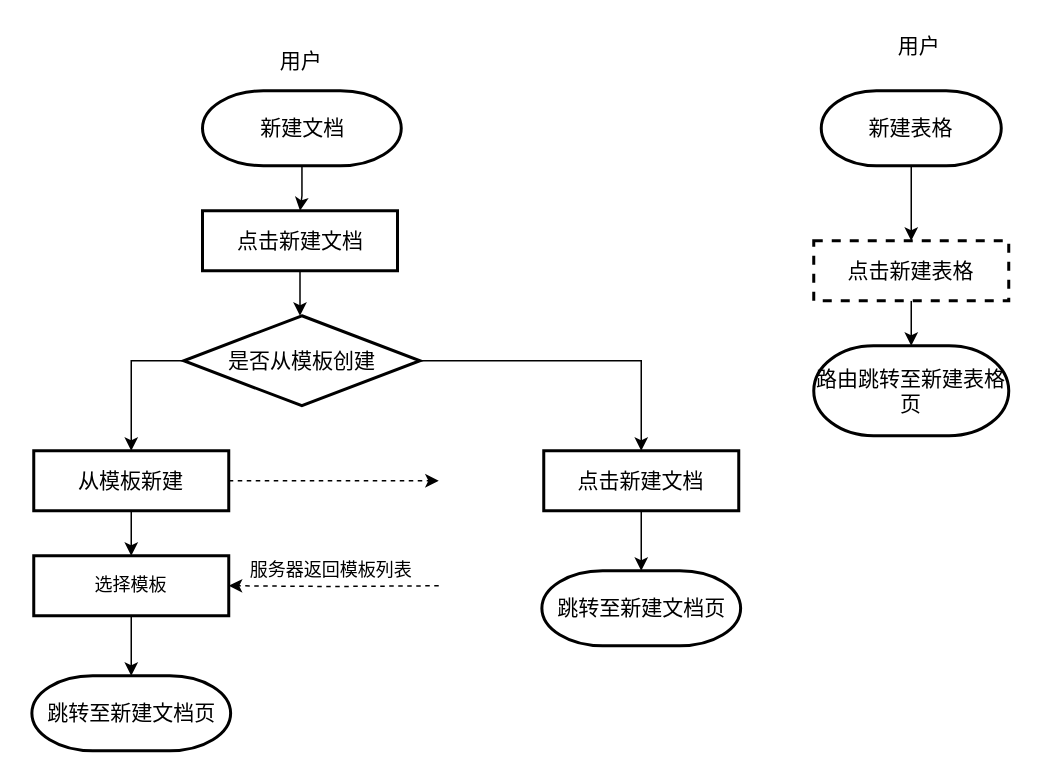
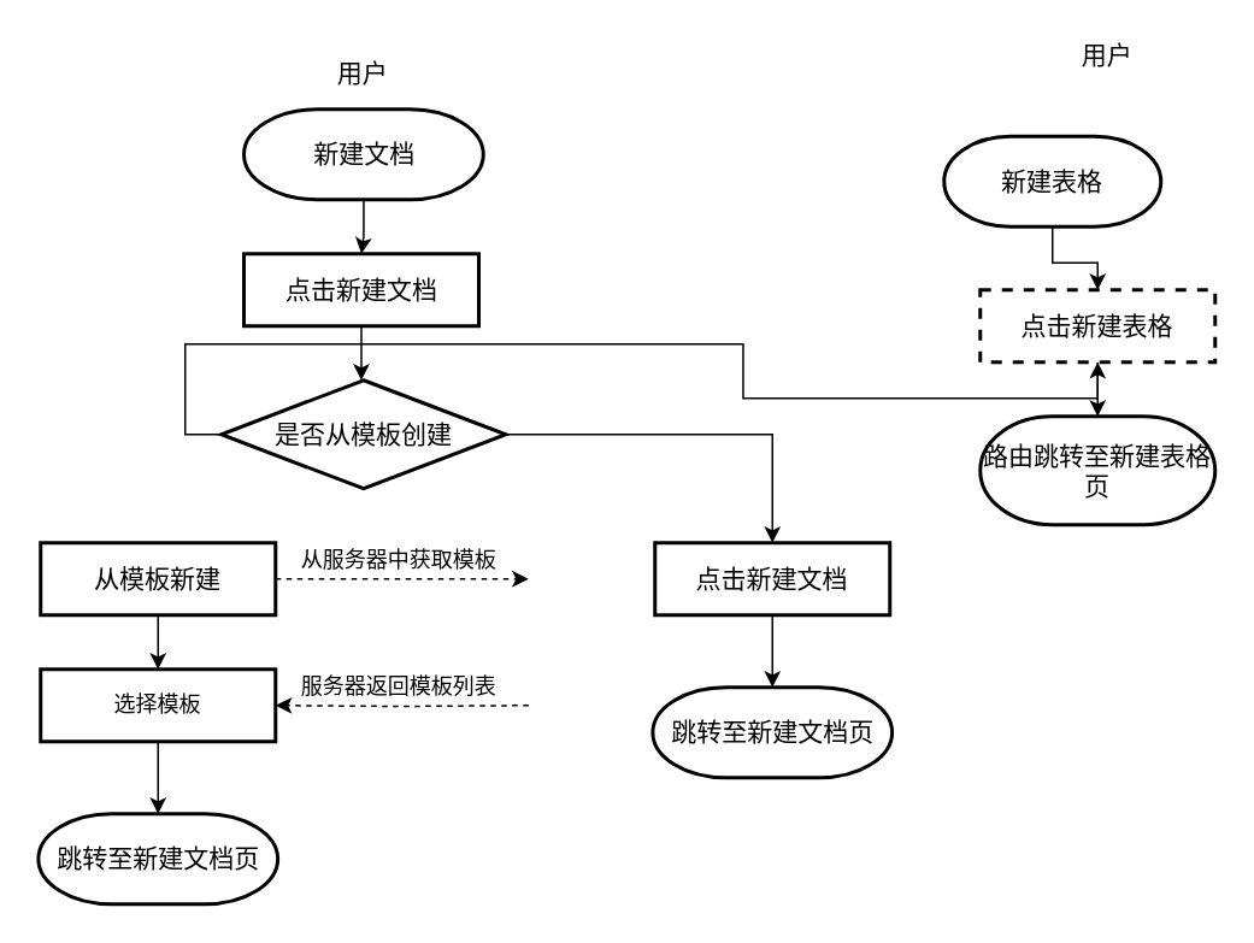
- <mxCell id="5" value="&lt;font style=&quot;font-size: 14px&quot;&gt;新建表格&lt;/font&gt;" style="strokeWidth=2;html=1;shape=mxgraph.flowchart.terminator;whiteSpace=wrap;" vertex="1" parent="1"><mxGeometry x="547" y="60" width="120" height="50" as="geometry" /></mxCell>
+ <mxCell id="5" value="&lt;font style=&quot;font-size: 14px&quot;&gt;新建表格&lt;/font&gt;" style="strokeWidth=2;html=1;shape=mxgraph.flowchart.terminator;whiteSpace=wrap;" vertex="1" parent="1"><mxGeometry x="522" y="75" width="120" height="50" as="geometry" /></mxCell>
- <mxCell id="14" style="edgeStyle=orthogonalEdgeStyle;rounded=0;orthogonalLoop=1;jettySize=auto;html=1;exitX=0;exitY=0.5;exitDx=0;exitDy=0;exitPerimeter=0;entryX=0.5;entryY=0;entryDx=0;entryDy=0;" edge="1" parent="1" source="15" target="20"><mxGeometry relative="1" as="geometry" /></mxCell>
+ <mxCell id="14" style="edgeStyle=orthogonalEdgeStyle;rounded=0;orthogonalLoop=1;jettySize=auto;html=1;exitX=0;exitY=0.5;exitDx=0;exitDy=0;exitPerimeter=0;" edge="1" parent="1" source="15" target="9"><mxGeometry relative="1" as="geometry" /></mxCell>
+ <mxCell id="25" value="从服务器中获取模板" style="text;html=1;resizable=0;autosize=1;align=center;verticalAlign=middle;points=[];fillColor=none;strokeColor=none;rounded=0;" vertex="1" parent="1"><mxGeometry x="159.5" y="300" width="120" height="20" as="geometry" /></mxCell>
